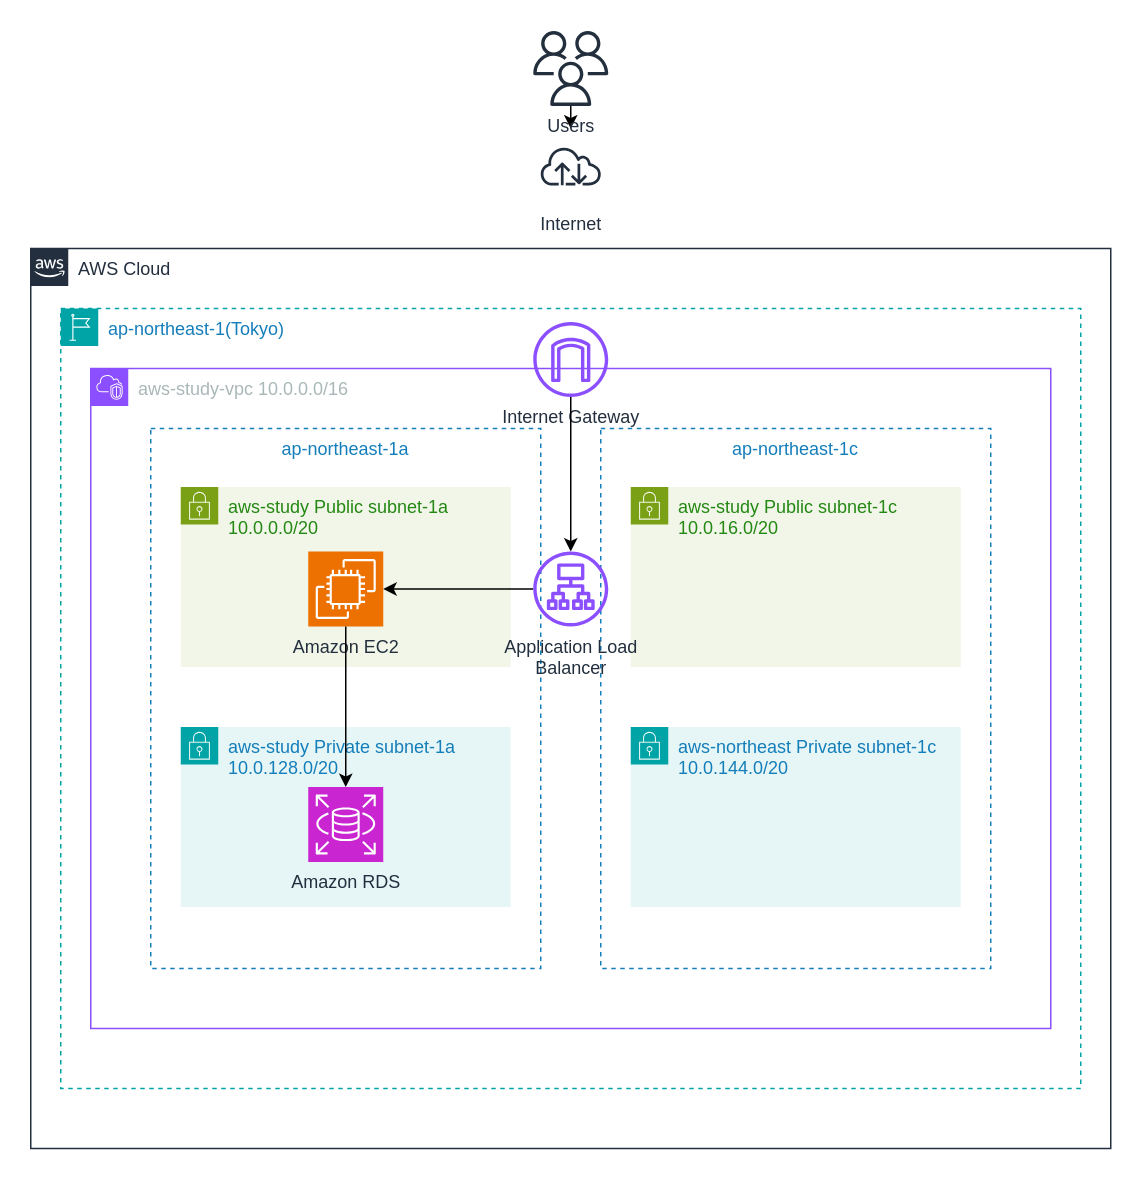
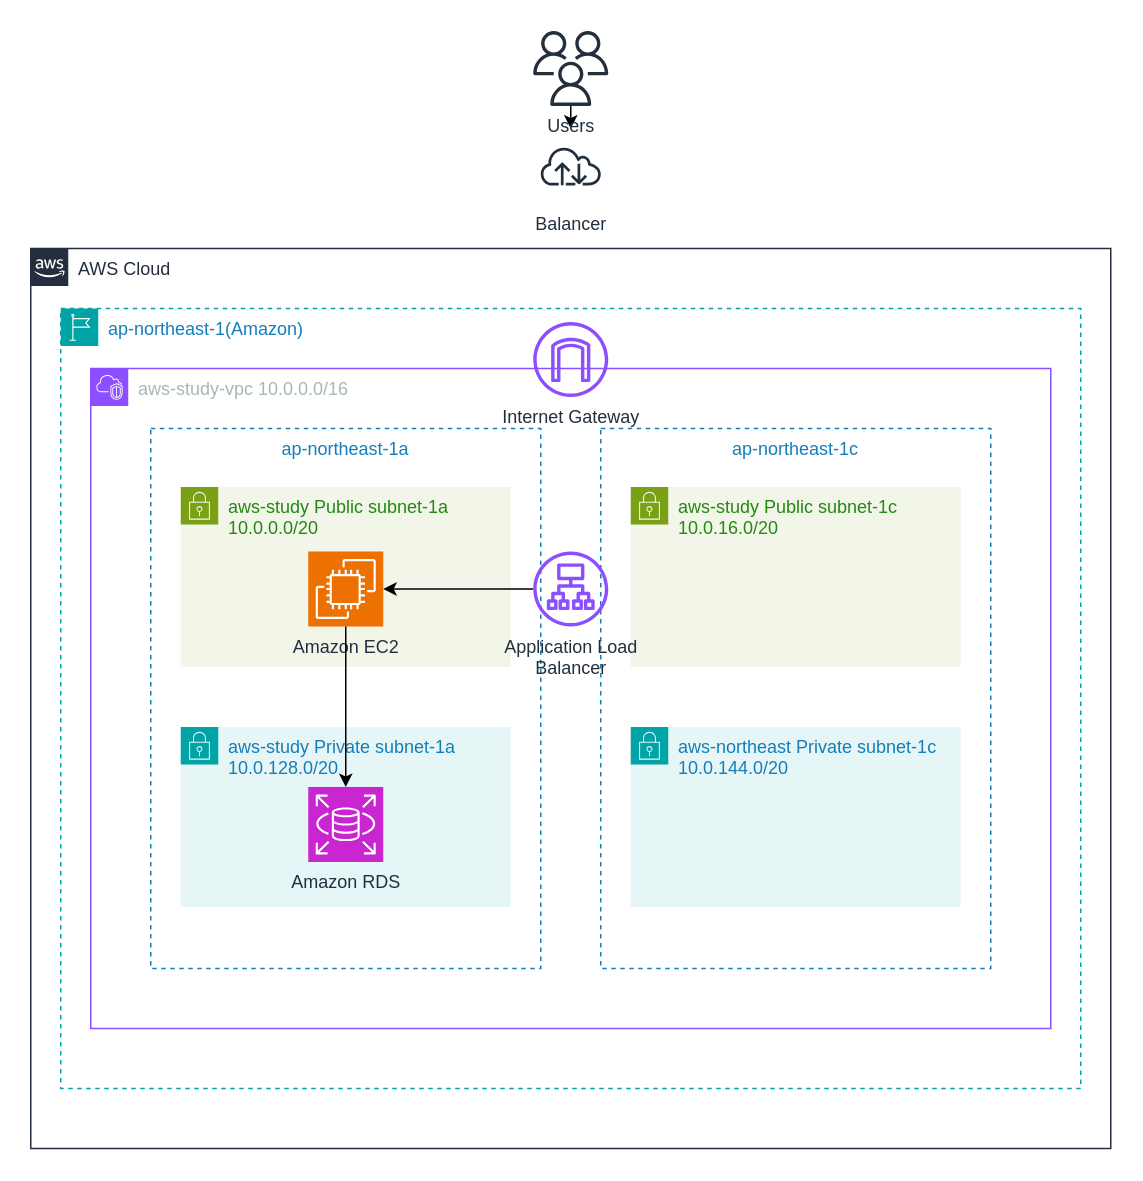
- <mxCell id="18" value="Internet" style="sketch=0;outlineConnect=0;fontColor=#232F3E;gradientColor=none;strokeColor=#232F3E;fillColor=#ffffff;dashed=0;verticalLabelPosition=bottom;verticalAlign=top;align=center;html=1;fontSize=12;fontStyle=0;aspect=fixed;shape=mxgraph.aws4.resourceIcon;resIcon=mxgraph.aws4.internet;" parent="1" vertex="1"><mxGeometry x="355" y="85" width="50" height="50" as="geometry" /></mxCell>
+ <mxCell id="18" value="Balancer" style="sketch=0;outlineConnect=0;fontColor=#232F3E;gradientColor=none;strokeColor=#232F3E;fillColor=#ffffff;dashed=0;verticalLabelPosition=bottom;verticalAlign=top;align=center;html=1;fontSize=12;fontStyle=0;aspect=fixed;shape=mxgraph.aws4.resourceIcon;resIcon=mxgraph.aws4.internet;" parent="1" vertex="1"><mxGeometry x="355" y="85" width="50" height="50" as="geometry" /></mxCell>
- <mxCell id="3" value="ap-northeast-1(Tokyo)" style="points=[[0,0],[0.25,0],[0.5,0],[0.75,0],[1,0],[1,0.25],[1,0.5],[1,0.75],[1,1],[0.75,1],[0.5,1],[0.25,1],[0,1],[0,0.75],[0,0.5],[0,0.25]];outlineConnect=0;gradientColor=none;html=1;whiteSpace=wrap;fontSize=12;fontStyle=0;container=1;pointerEvents=0;collapsible=0;recursiveResize=0;shape=mxgraph.aws4.group;grIcon=mxgraph.aws4.group_region;strokeColor=#00A4A6;fillColor=none;verticalAlign=top;align=left;spacingLeft=30;fontColor=#147EBA;dashed=1;" parent="2" vertex="1"><mxGeometry x="20" y="40" width="680" height="520" as="geometry" /></mxCell>
+ <mxCell id="3" value="ap-northeast-1(Amazon)" style="points=[[0,0],[0.25,0],[0.5,0],[0.75,0],[1,0],[1,0.25],[1,0.5],[1,0.75],[1,1],[0.75,1],[0.5,1],[0.25,1],[0,1],[0,0.75],[0,0.5],[0,0.25]];outlineConnect=0;gradientColor=none;html=1;whiteSpace=wrap;fontSize=12;fontStyle=0;container=1;pointerEvents=0;collapsible=0;recursiveResize=0;shape=mxgraph.aws4.group;grIcon=mxgraph.aws4.group_region;strokeColor=#00A4A6;fillColor=none;verticalAlign=top;align=left;spacingLeft=30;fontColor=#147EBA;dashed=1;" parent="2" vertex="1"><mxGeometry x="20" y="40" width="680" height="520" as="geometry" /></mxCell>
- <mxCell id="17" value="" style="edgeStyle=none;html=1;" parent="4" source="16" target="15" edge="1"><mxGeometry relative="1" as="geometry" /></mxCell>
